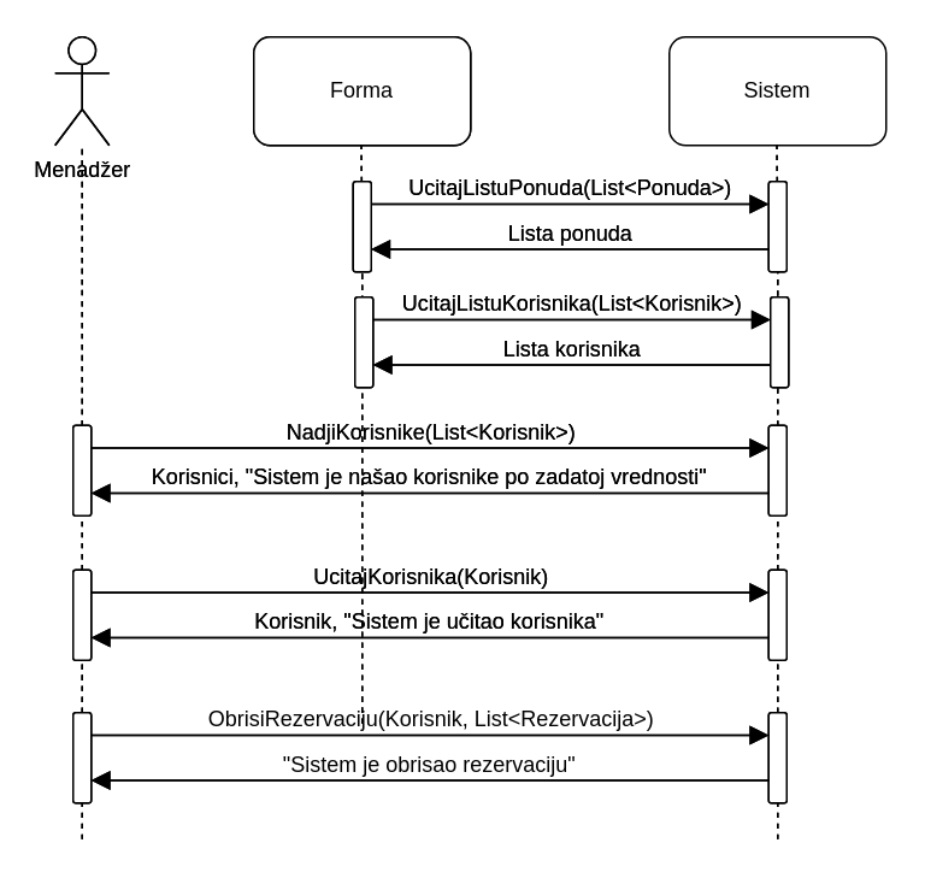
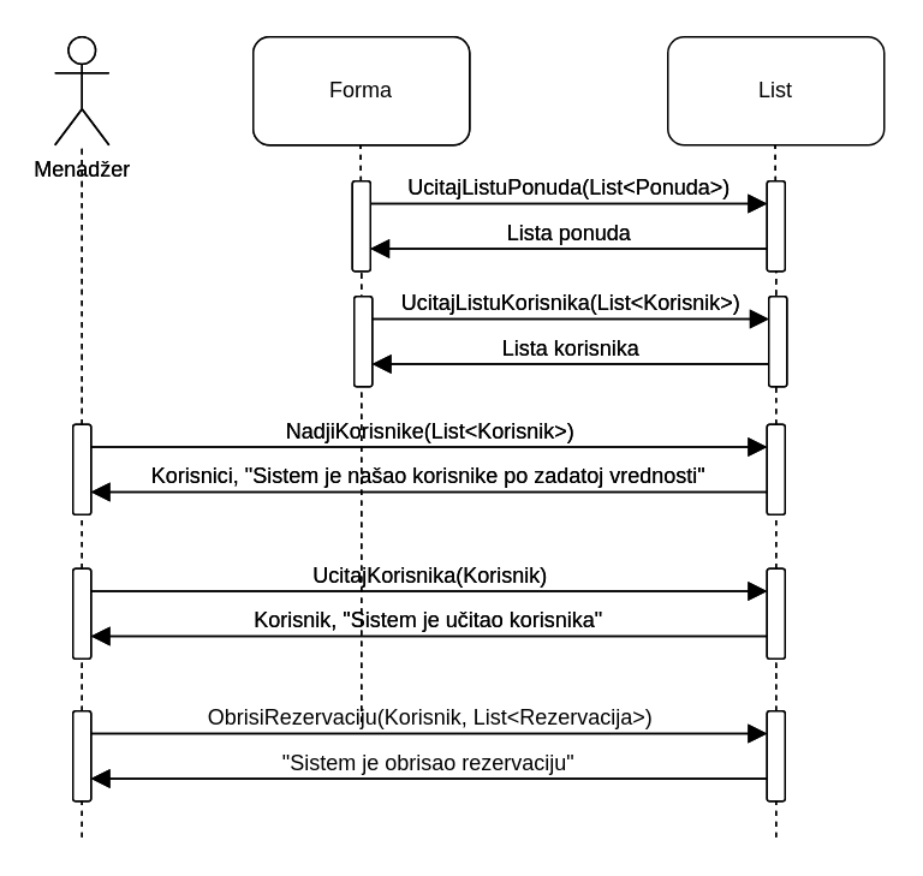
- <mxCell id="5" value="Sistem" style="rounded=1;whiteSpace=wrap;html=1;" parent="1" vertex="1"><mxGeometry x="370" y="20" width="120" height="60" as="geometry" /></mxCell>
+ <mxCell id="5" value="List" style="rounded=1;whiteSpace=wrap;html=1;" parent="1" vertex="1"><mxGeometry x="370" y="20" width="120" height="60" as="geometry" /></mxCell>
